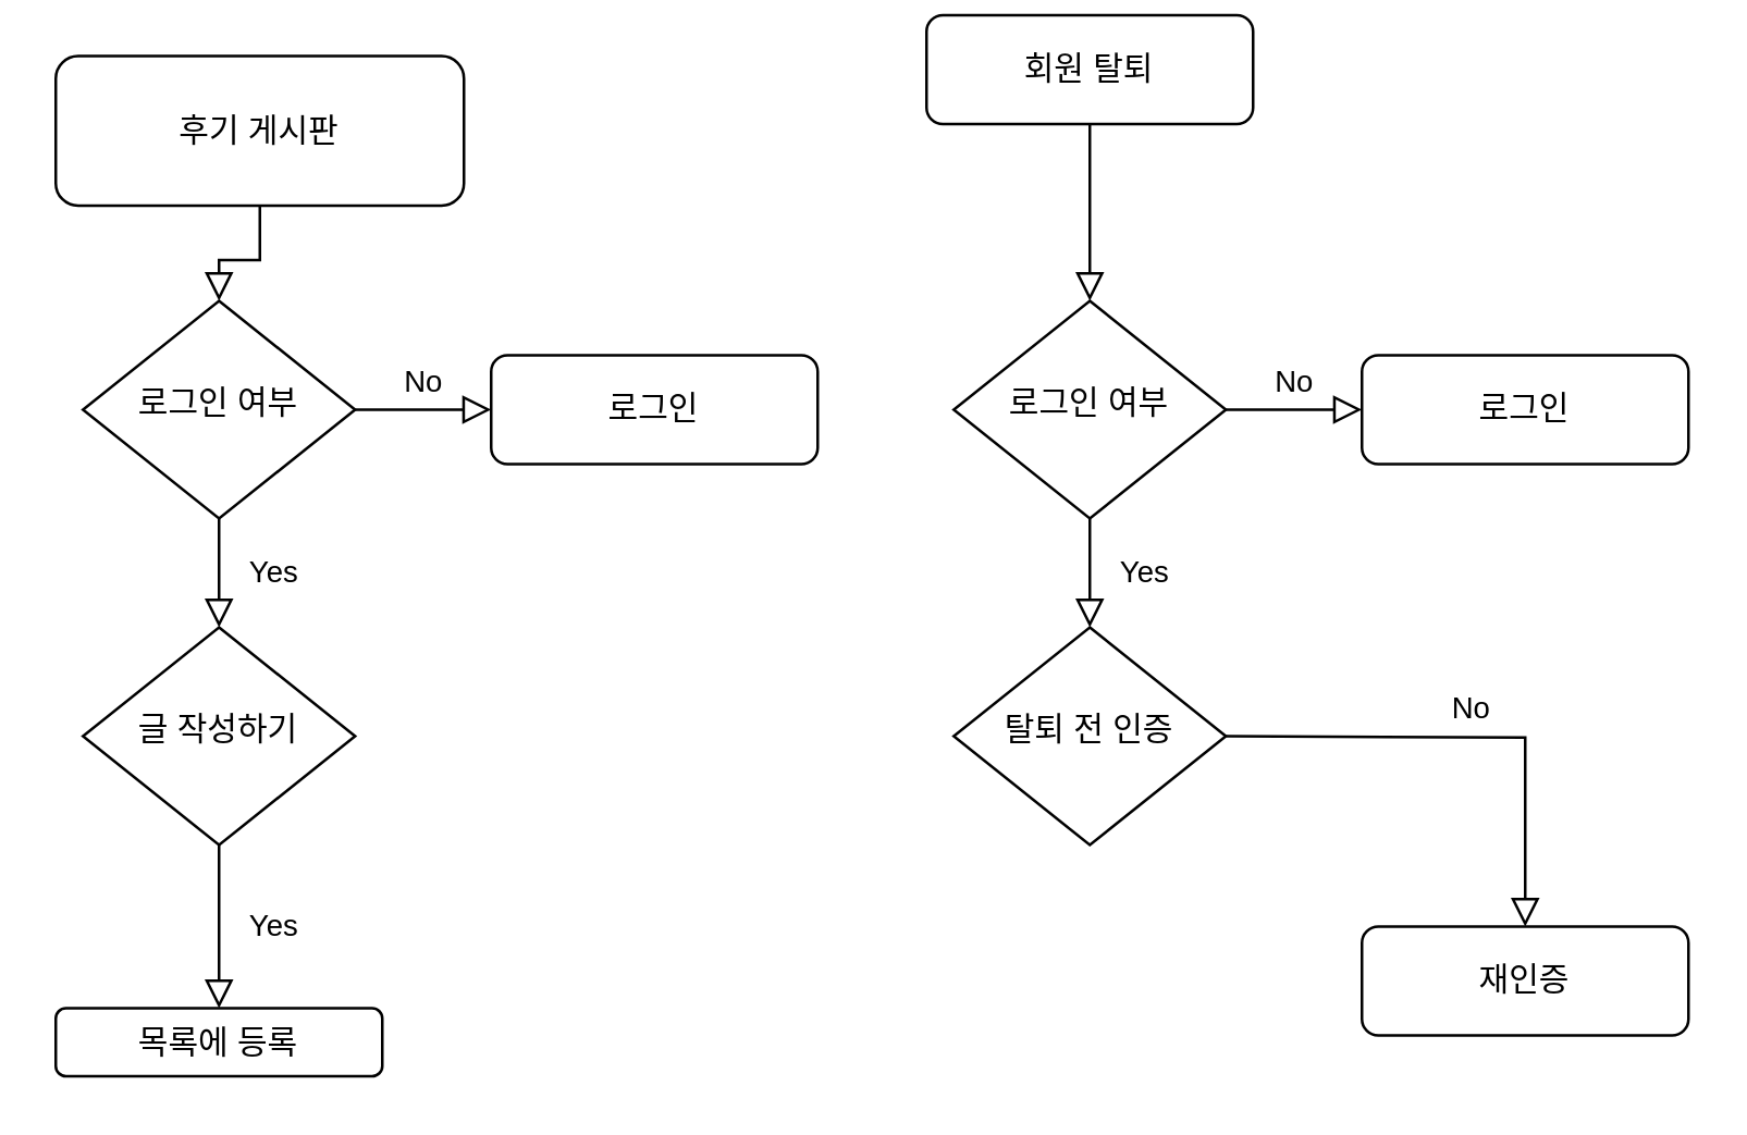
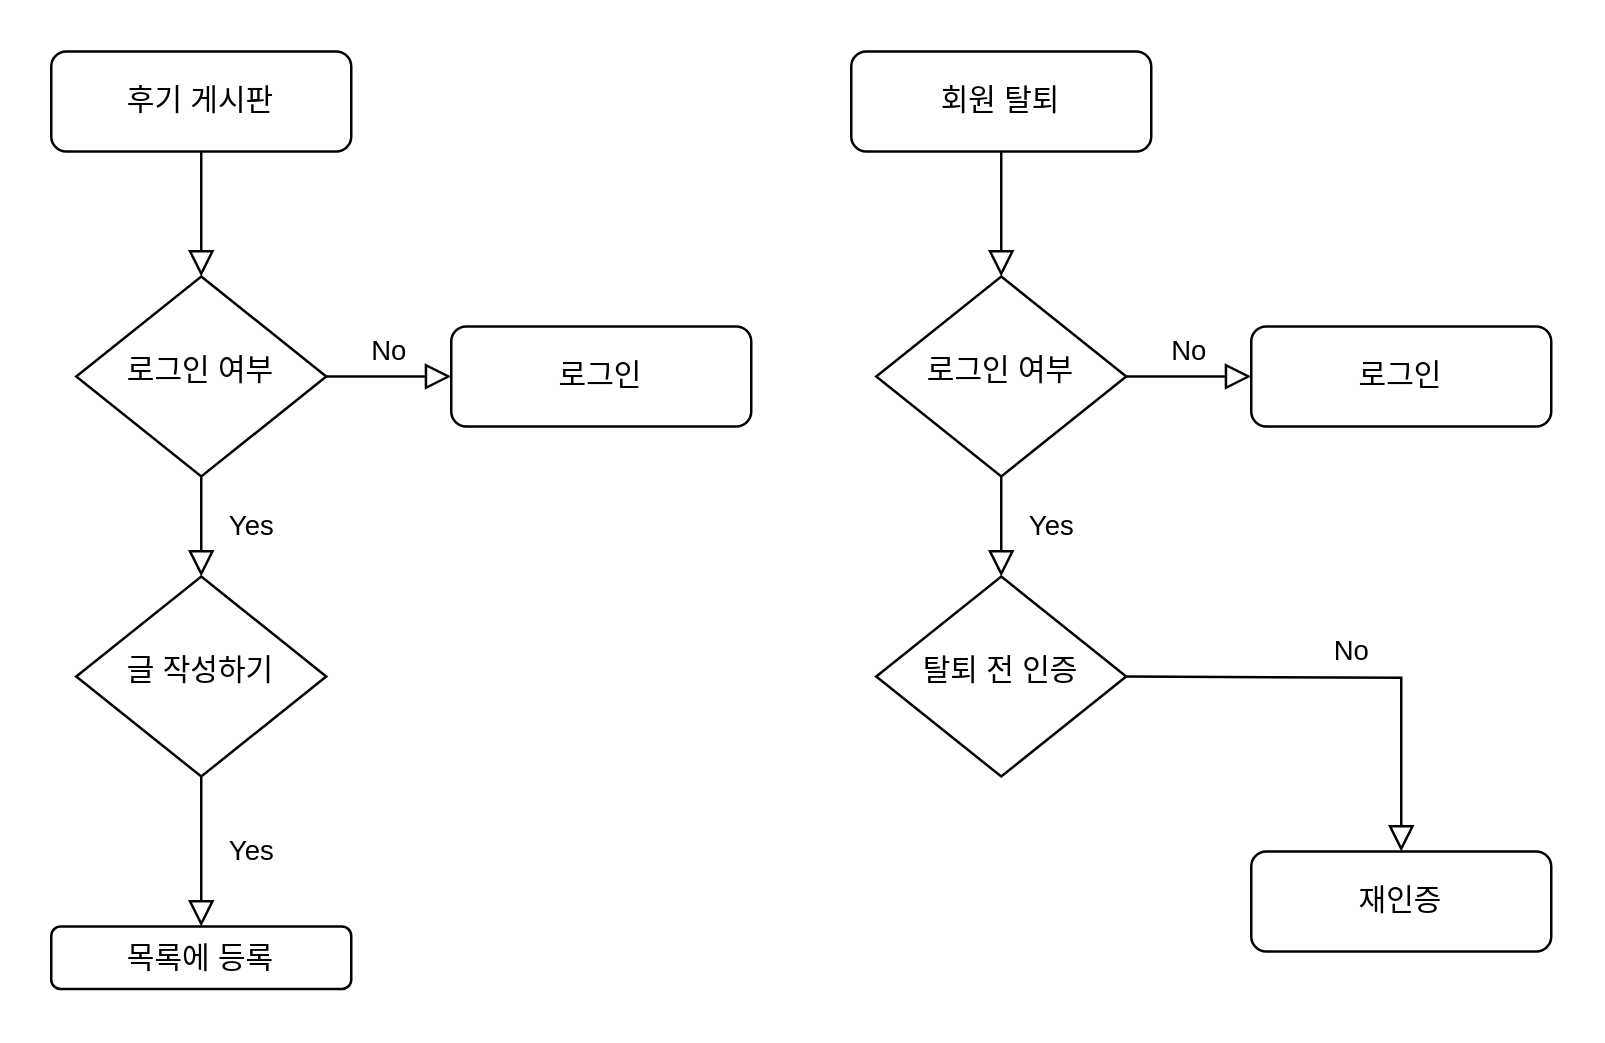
- <mxCell id="12" value="회원 탈퇴" style="rounded=1;whiteSpace=wrap;html=1;fontSize=12;glass=0;strokeWidth=1;shadow=0;" vertex="1" parent="1"><mxGeometry x="340" y="5" width="120" height="40" as="geometry" /></mxCell>
+ <mxCell id="12" value="회원 탈퇴" style="rounded=1;whiteSpace=wrap;html=1;fontSize=12;glass=0;strokeWidth=1;shadow=0;" vertex="1" parent="1"><mxGeometry x="340" y="20" width="120" height="40" as="geometry" /></mxCell>
- <mxCell id="3" value="후기 게시판" style="rounded=1;whiteSpace=wrap;html=1;fontSize=12;glass=0;strokeWidth=1;shadow=0;" vertex="1" parent="1"><mxGeometry x="20" y="20" width="150" height="55" as="geometry" /></mxCell>
+ <mxCell id="3" value="후기 게시판" style="rounded=1;whiteSpace=wrap;html=1;fontSize=12;glass=0;strokeWidth=1;shadow=0;" vertex="1" parent="1"><mxGeometry x="20" y="20" width="120" height="40" as="geometry" /></mxCell>
